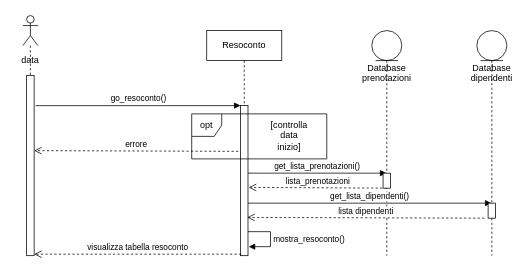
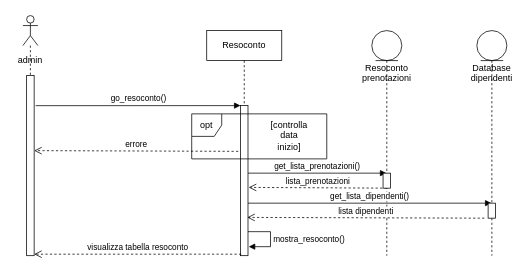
- <mxCell id="4" value="data" style="text;html=1;strokeColor=none;fillColor=none;align=center;verticalAlign=middle;whiteSpace=wrap;rounded=0;" parent="1" vertex="1"><mxGeometry x="20" y="70" width="40" height="20" as="geometry" /></mxCell>
+ <mxCell id="4" value="admin" style="text;html=1;strokeColor=none;fillColor=none;align=center;verticalAlign=middle;whiteSpace=wrap;rounded=0;" parent="1" vertex="1"><mxGeometry x="20" y="70" width="40" height="20" as="geometry" /></mxCell>
- <mxCell id="14" value="Database&lt;br&gt;prenotazioni" style="shape=umlLifeline;participant=umlEntity;perimeter=lifelinePerimeter;whiteSpace=wrap;html=1;container=1;collapsible=0;recursiveResize=0;verticalAlign=top;spacingTop=36;outlineConnect=0;" vertex="1" parent="1"><mxGeometry x="495" y="40" width="40" height="300" as="geometry" /></mxCell>
+ <mxCell id="14" value="Resoconto&lt;br&gt;prenotazioni" style="shape=umlLifeline;participant=umlEntity;perimeter=lifelinePerimeter;whiteSpace=wrap;html=1;container=1;collapsible=0;recursiveResize=0;verticalAlign=top;spacingTop=36;outlineConnect=0;" vertex="1" parent="1"><mxGeometry x="495" y="40" width="40" height="300" as="geometry" /></mxCell>
